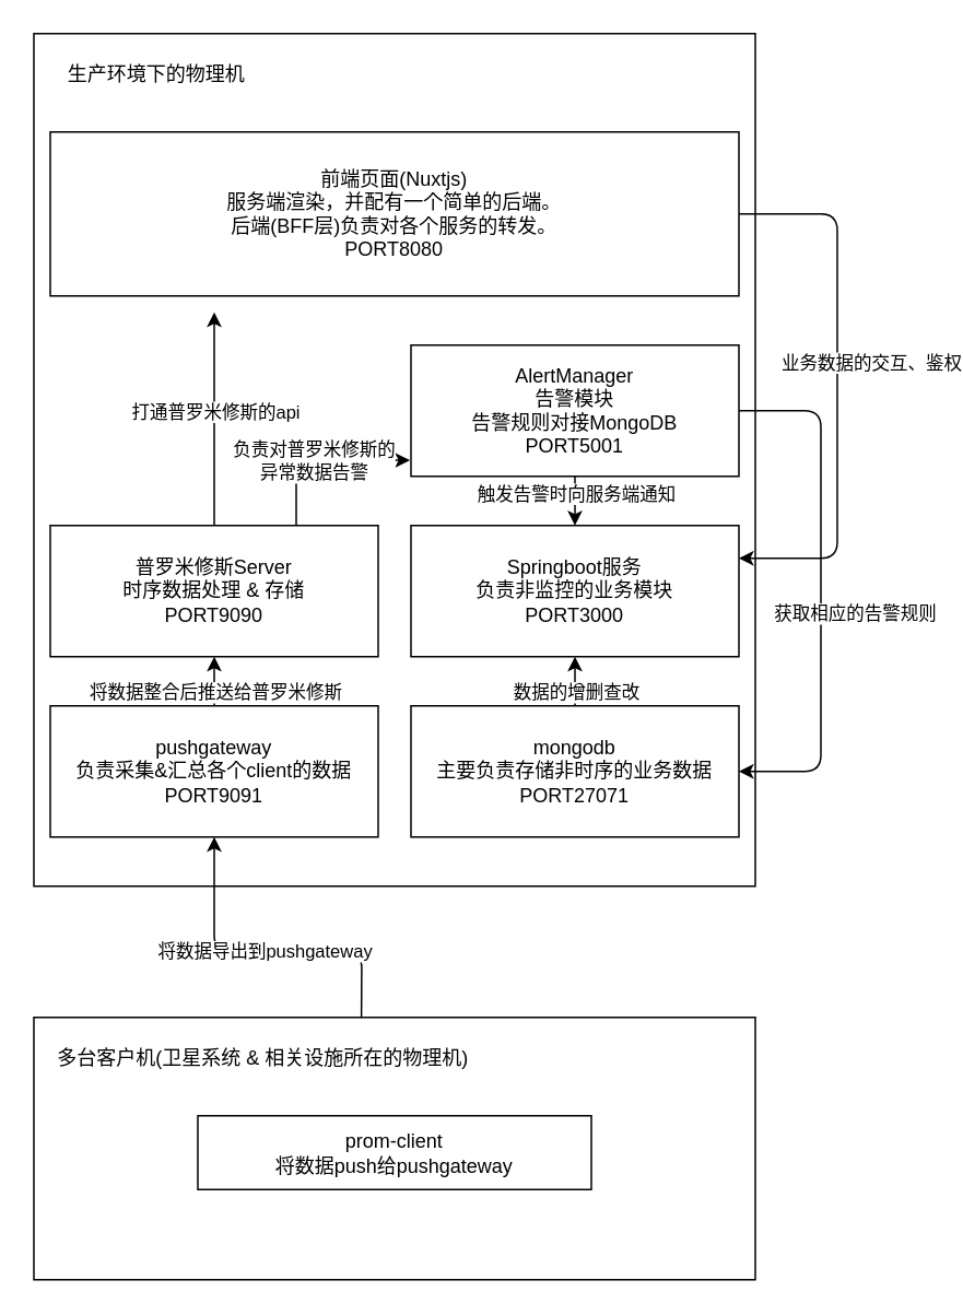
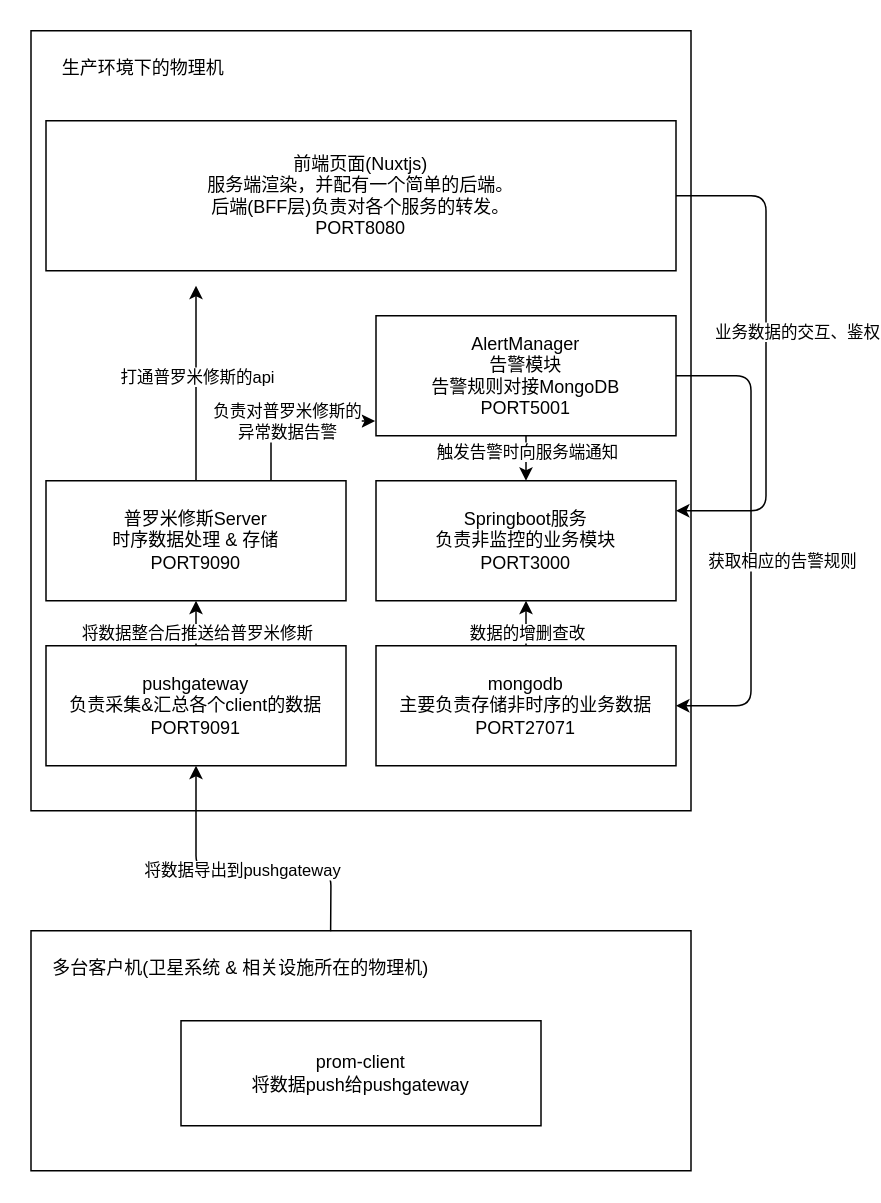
- <mxCell id="12" value="prom-client&lt;br&gt;将数据push给pushgateway" style="rounded=0;whiteSpace=wrap;html=1;" parent="1" vertex="1"><mxGeometry x="120" y="680" width="240" height="45" as="geometry" /></mxCell>
+ <mxCell id="12" value="prom-client&lt;br&gt;将数据push给pushgateway" style="rounded=0;whiteSpace=wrap;html=1;" parent="1" vertex="1"><mxGeometry x="120" y="680" width="240" height="70" as="geometry" /></mxCell>
